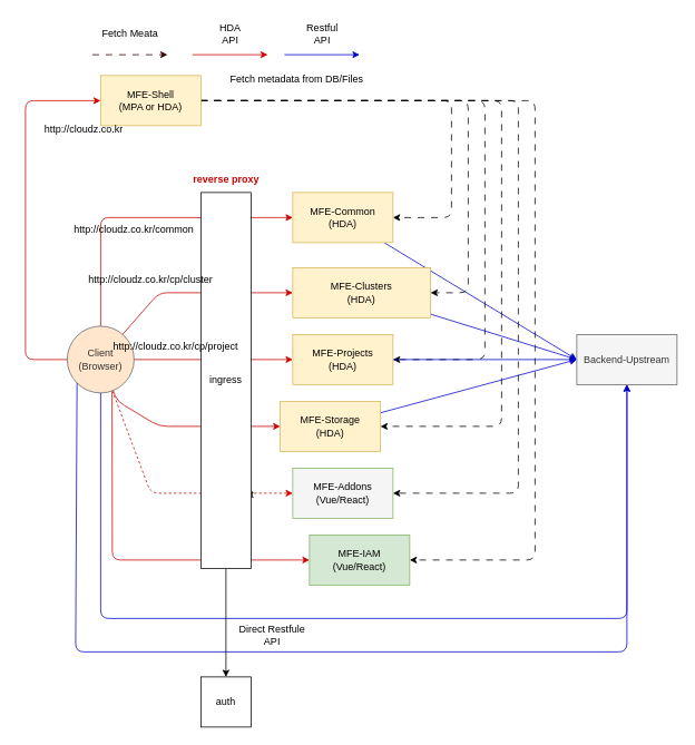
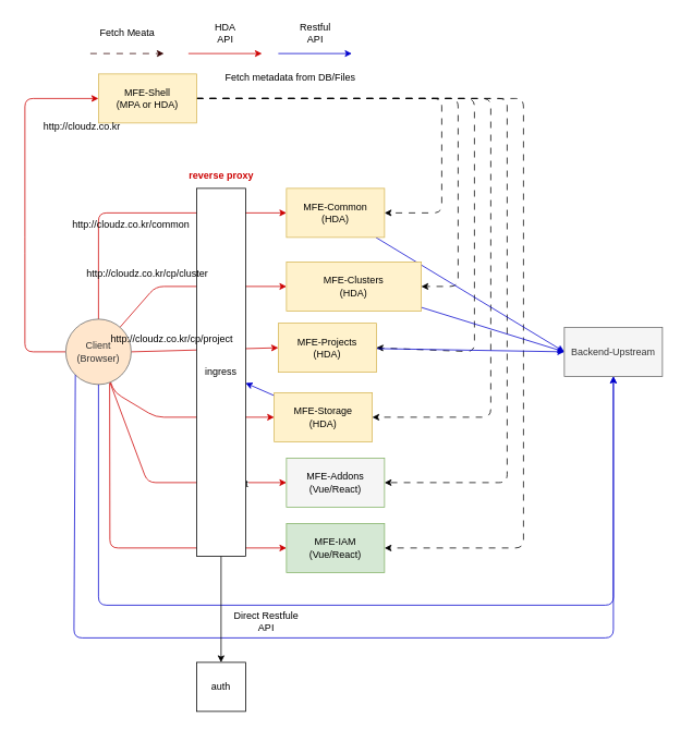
- <mxCell id="23" value="MFE-Projects&lt;br&gt;(HDA)" style="rounded=0;whiteSpace=wrap;html=1;fillColor=#fff2cc;strokeColor=#d6b656;" parent="1" vertex="1"><mxGeometry x="350" y="400" width="120" height="60" as="geometry" /></mxCell>
+ <mxCell id="23" value="MFE-Projects&lt;br&gt;(HDA)" style="rounded=0;whiteSpace=wrap;html=1;fillColor=#fff2cc;strokeColor=#d6b656;" parent="1" vertex="1"><mxGeometry x="340" y="395" width="120" height="60" as="geometry" /></mxCell>
- <mxCell id="24" style="edgeStyle=none;html=1;entryX=0;entryY=0.5;entryDx=0;entryDy=0;strokeColor=#0000CC;" parent="1" source="25" target="31" edge="1"><mxGeometry relative="1" as="geometry" /></mxCell>
+ <mxCell id="24" style="edgeStyle=none;html=1;strokeColor=#0000CC;" parent="1" source="25" target="40" edge="1"><mxGeometry relative="1" as="geometry" /></mxCell>
- <mxCell id="6" style="edgeStyle=none;html=1;entryX=0;entryY=0.5;entryDx=0;entryDy=0;strokeColor=#CC0000;dashed=1;" parent="1" source="10" target="27" edge="1"><mxGeometry relative="1" as="geometry"><Array as="points"><mxPoint x="180" y="590" /></Array></mxGeometry></mxCell>
+ <mxCell id="6" style="edgeStyle=none;html=1;entryX=0;entryY=0.5;entryDx=0;entryDy=0;strokeColor=#CC0000;" parent="1" source="10" target="27" edge="1"><mxGeometry relative="1" as="geometry"><Array as="points"><mxPoint x="180" y="590" /></Array></mxGeometry></mxCell>
- <mxCell id="29" value="MFE-IAM&lt;br&gt;(Vue/React)" style="rounded=0;whiteSpace=wrap;html=1;fillColor=#d5e8d4;strokeColor=#82b366;" parent="1" vertex="1"><mxGeometry x="370" y="640" width="120" height="60" as="geometry" /></mxCell>
+ <mxCell id="29" value="MFE-IAM&lt;br&gt;(Vue/React)" style="rounded=0;whiteSpace=wrap;html=1;fillColor=#d5e8d4;strokeColor=#82b366;" parent="1" vertex="1"><mxGeometry x="350" y="640" width="120" height="60" as="geometry" /></mxCell>
